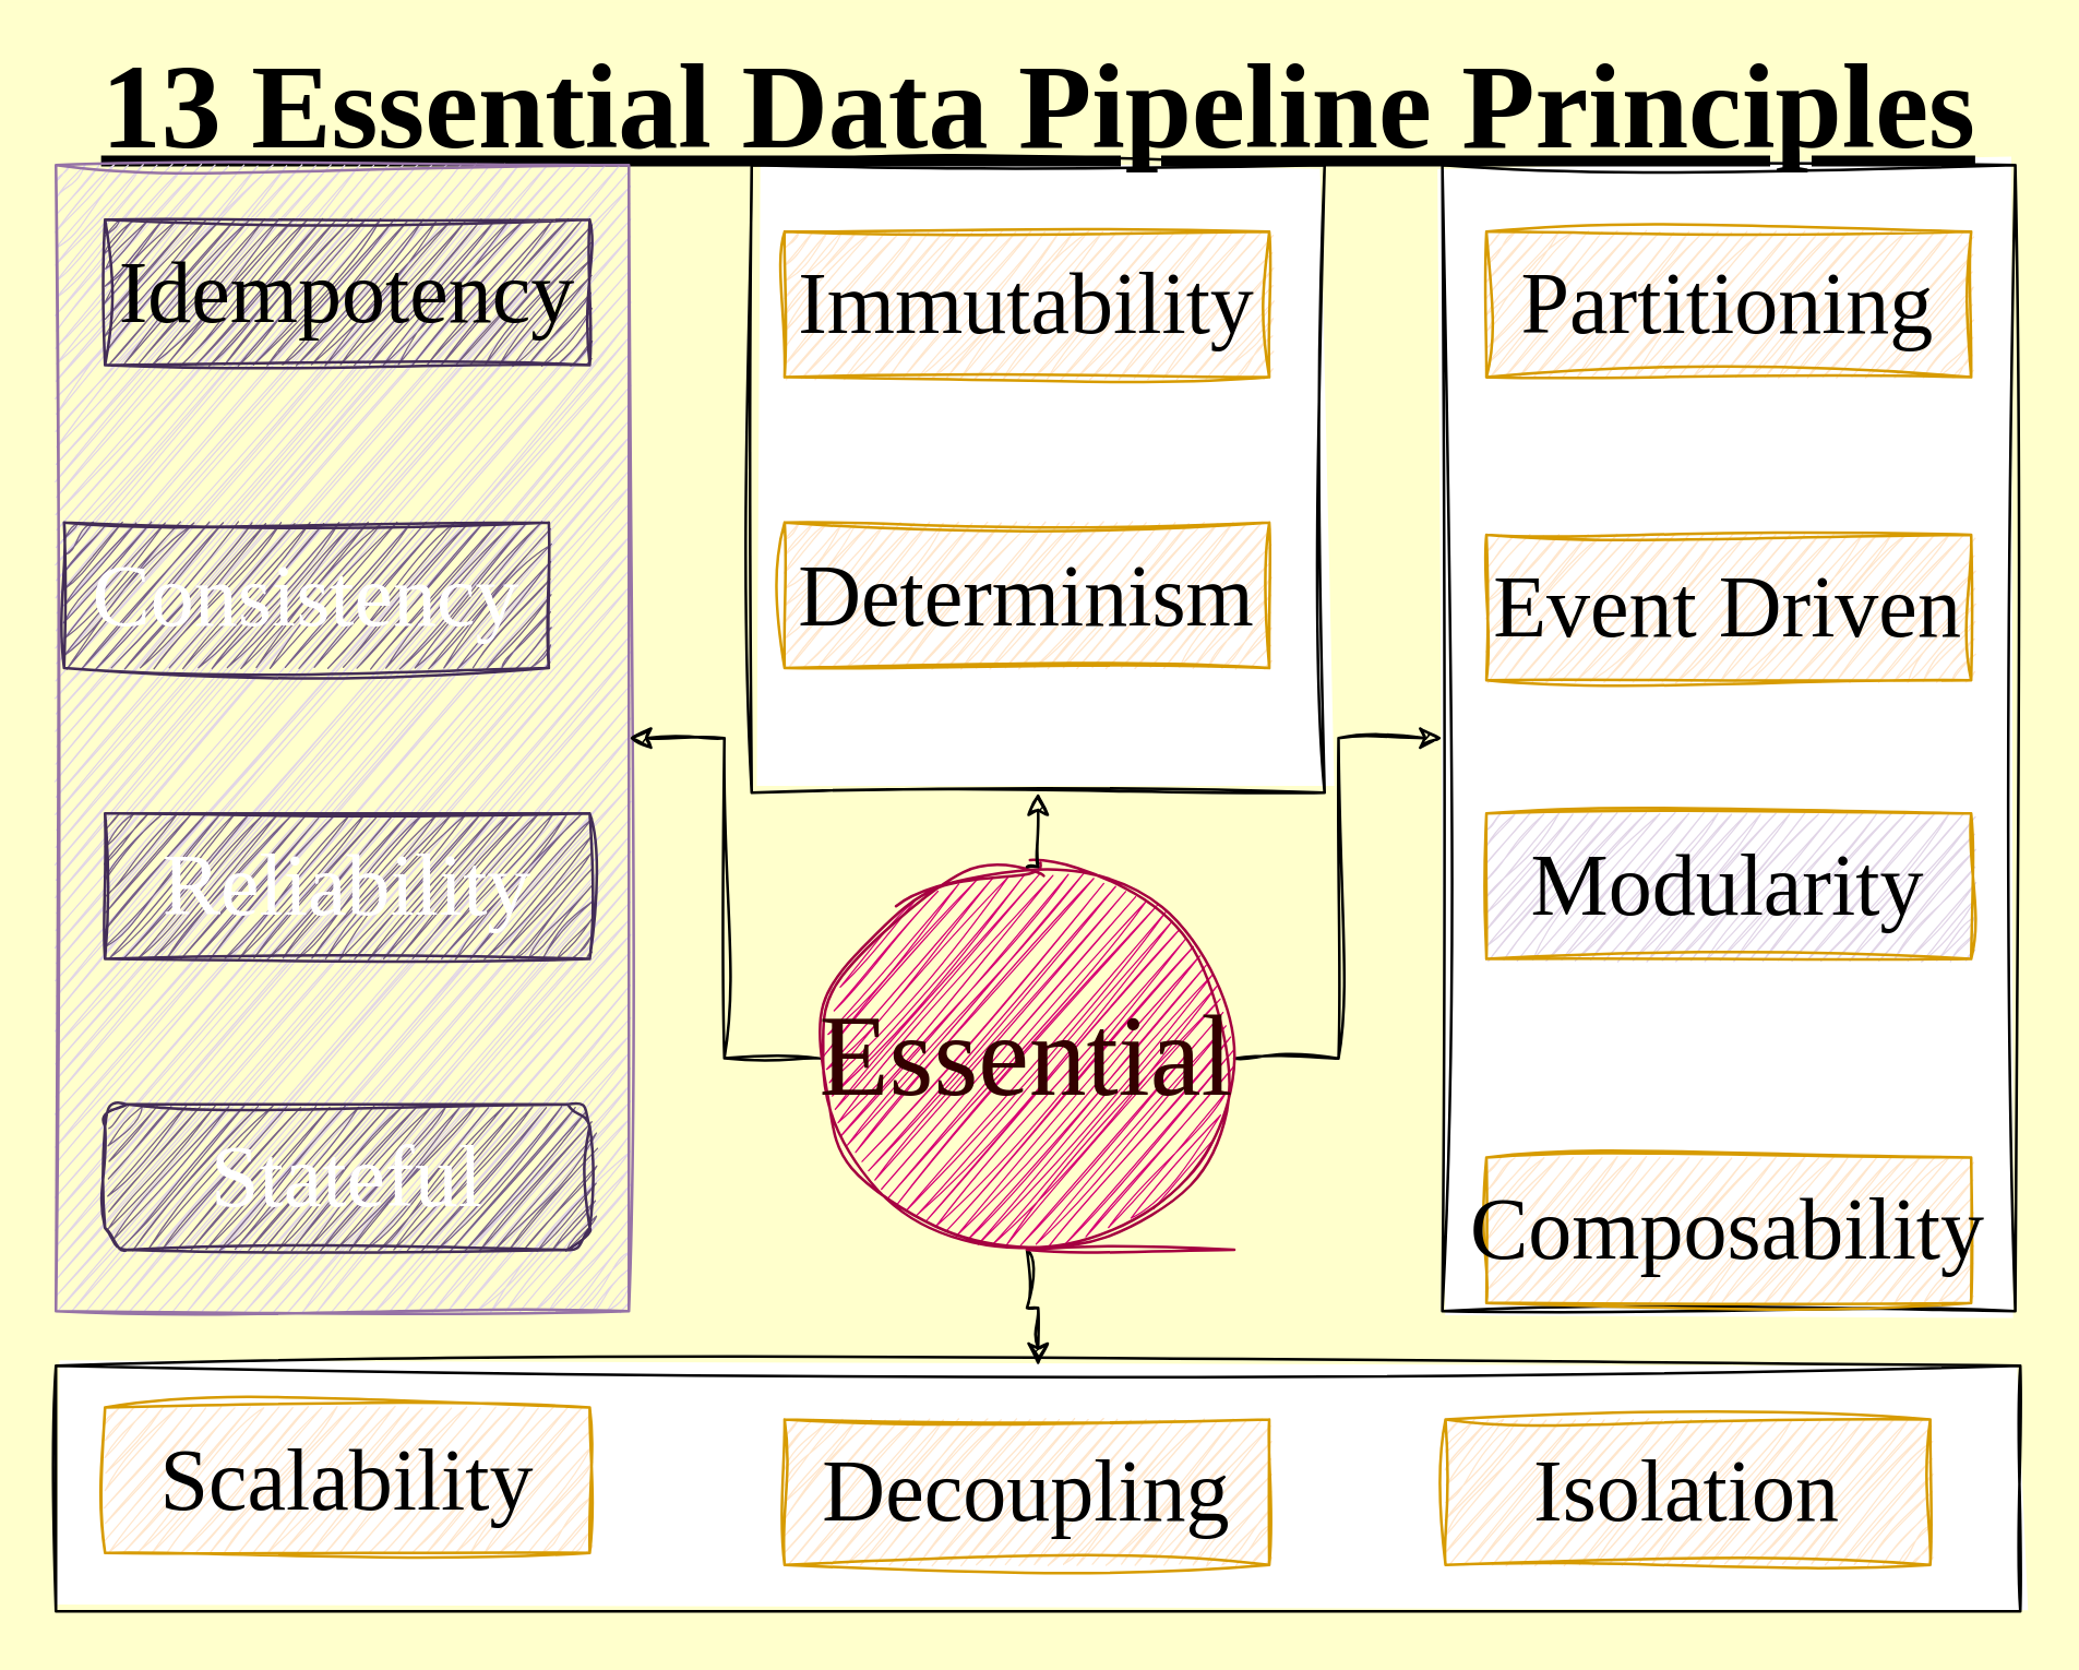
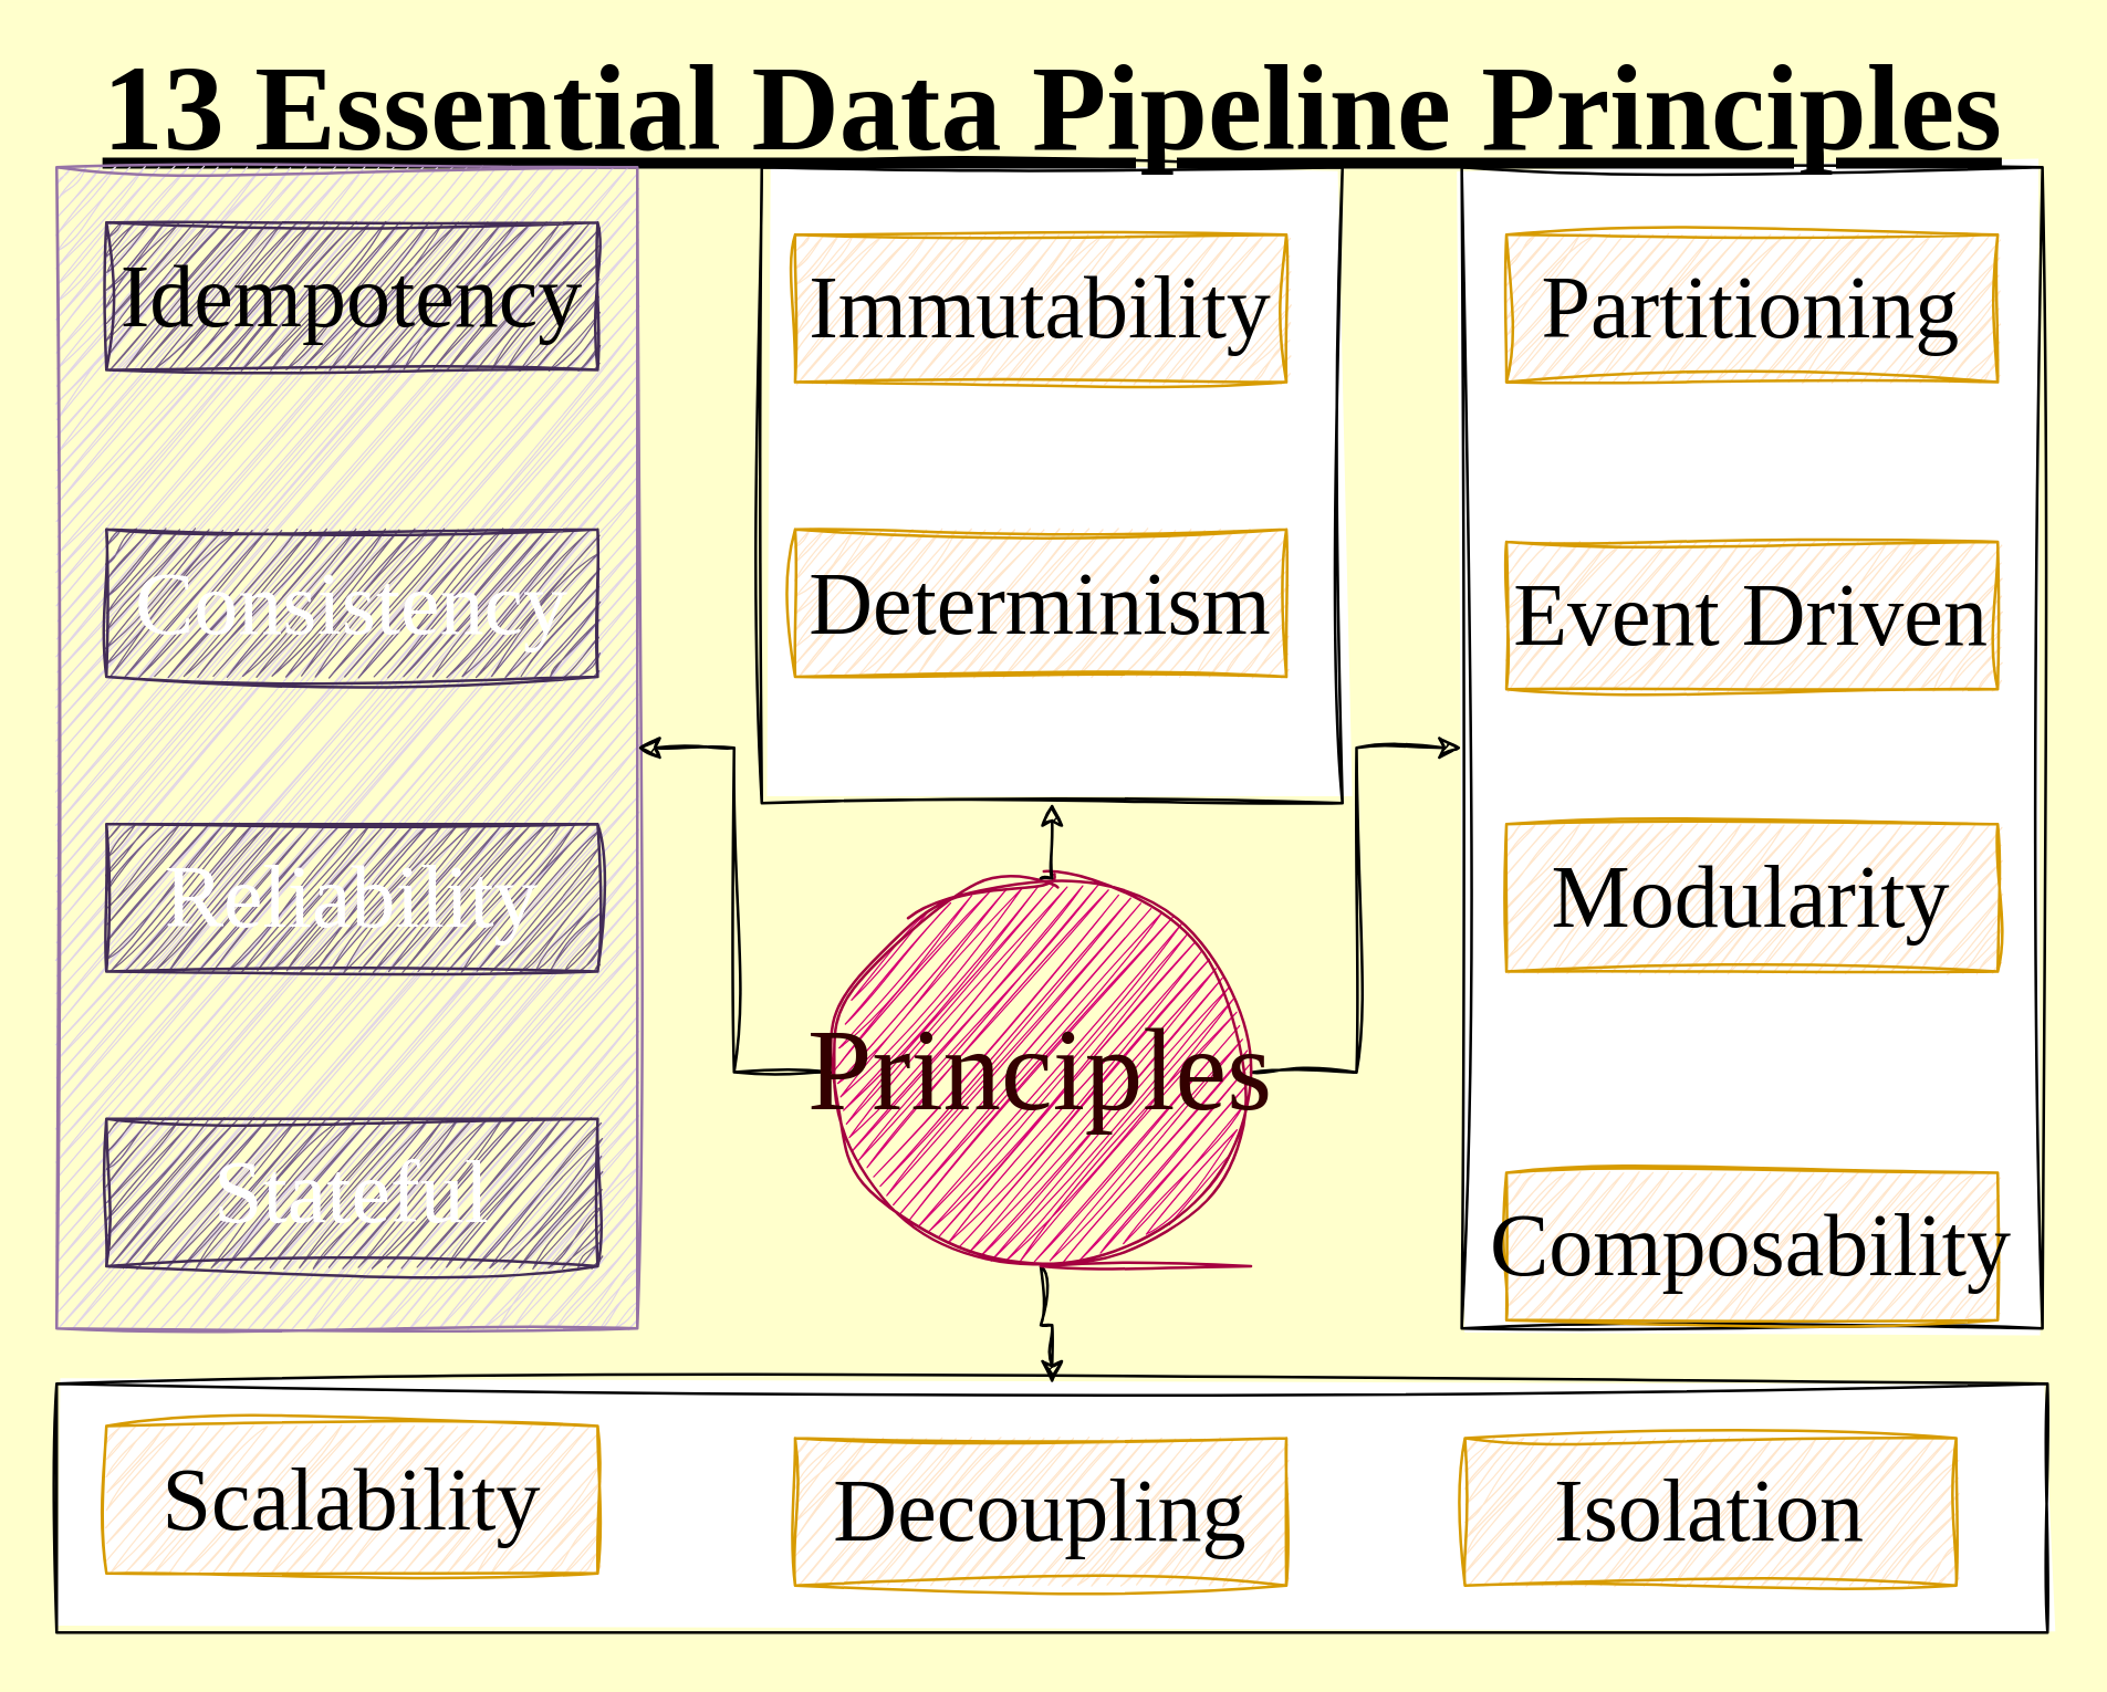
- <mxCell id="21" value="Consistency" style="rounded=0;whiteSpace=wrap;html=1;sketch=1;hachureGap=4;jiggle=2;curveFitting=1;fontFamily=Caveat;fontSource=https%3A%2F%2Ffonts.googleapis.com%2Fcss%3Ffamily%3DCaveat;fillColor=#76608a;strokeColor=#432D57;fontSize=32;fontStyle=0;fontColor=#ffffff;" parent="1" vertex="1"><mxGeometry x="23" y="191.036" width="177.657" height="53.297" as="geometry" /></mxCell>
+ <mxCell id="21" value="Consistency" style="rounded=0;whiteSpace=wrap;html=1;sketch=1;hachureGap=4;jiggle=2;curveFitting=1;fontFamily=Caveat;fontSource=https%3A%2F%2Ffonts.googleapis.com%2Fcss%3Ffamily%3DCaveat;fillColor=#76608a;strokeColor=#432D57;fontSize=32;fontStyle=0;fontColor=#ffffff;" parent="1" vertex="1"><mxGeometry x="38" y="191.036" width="177.657" height="53.297" as="geometry" /></mxCell>
- <mxCell id="14" value="Modularity" style="rounded=0;whiteSpace=wrap;html=1;sketch=1;hachureGap=4;jiggle=2;curveFitting=1;fontFamily=Caveat;fontSource=https%3A%2F%2Ffonts.googleapis.com%2Fcss%3Ffamily%3DCaveat;fillColor=#e1d5e7;strokeColor=#d79b00;fontSize=32;fontStyle=0;" parent="1" vertex="1"><mxGeometry x="544.323" y="297.631" width="177.657" height="53.297" as="geometry" /></mxCell>
+ <mxCell id="14" value="Modularity" style="rounded=0;whiteSpace=wrap;html=1;sketch=1;hachureGap=4;jiggle=2;curveFitting=1;fontFamily=Caveat;fontSource=https%3A%2F%2Ffonts.googleapis.com%2Fcss%3Ffamily%3DCaveat;fillColor=#ffe6cc;strokeColor=#d79b00;fontSize=32;fontStyle=0" parent="1" vertex="1"><mxGeometry x="544.323" y="297.631" width="177.657" height="53.297" as="geometry" /></mxCell>
- <mxCell id="10" value="&lt;font data-font-src=&quot;https://fonts.googleapis.com/css?family=Caveat&quot; style=&quot;font-size: 42px; color: rgb(51, 0, 0);&quot;&gt;Essential&lt;/font&gt;" style="shape=tapeData;whiteSpace=wrap;html=1;perimeter=ellipsePerimeter;sketch=1;curveFitting=1;jiggle=2;fontFamily=Caveat;fontSource=https%3A%2F%2Ffonts.googleapis.com%2Fcss%3Ffamily%3DCaveat;labelBackgroundColor=none;fillColor=#d80073;fontColor=#ffffff;strokeColor=#A50040;gradientColor=none;" parent="1" vertex="1"><mxGeometry x="299.876" y="317.173" width="152.048" height="140.35" as="geometry" /></mxCell>
+ <mxCell id="10" value="&lt;font data-font-src=&quot;https://fonts.googleapis.com/css?family=Caveat&quot; style=&quot;font-size: 42px; color: rgb(51, 0, 0);&quot;&gt;Principles&lt;/font&gt;" style="shape=tapeData;whiteSpace=wrap;html=1;perimeter=ellipsePerimeter;sketch=1;curveFitting=1;jiggle=2;fontFamily=Caveat;fontSource=https%3A%2F%2Ffonts.googleapis.com%2Fcss%3Ffamily%3DCaveat;labelBackgroundColor=none;fillColor=#d80073;fontColor=#ffffff;strokeColor=#A50040;gradientColor=none;" parent="1" vertex="1"><mxGeometry x="299.876" y="317.173" width="152.048" height="140.35" as="geometry" /></mxCell>
- <mxCell id="22" value="Stateful" style="whiteSpace=wrap;html=1;sketch=1;hachureGap=4;jiggle=2;curveFitting=1;fontFamily=Caveat;fontSource=https%3A%2F%2Ffonts.googleapis.com%2Fcss%3Ffamily%3DCaveat;fillColor=#76608a;strokeColor=#432D57;fontSize=32;fontStyle=0;fontColor=#ffffff;rounded=1;" parent="1" vertex="1"><mxGeometry x="38" y="404.225" width="177.657" height="53.297" as="geometry" /></mxCell>
+ <mxCell id="22" value="Stateful" style="rounded=0;whiteSpace=wrap;html=1;sketch=1;hachureGap=4;jiggle=2;curveFitting=1;fontFamily=Caveat;fontSource=https%3A%2F%2Ffonts.googleapis.com%2Fcss%3Ffamily%3DCaveat;fillColor=#76608a;strokeColor=#432D57;fontSize=32;fontStyle=0;fontColor=#ffffff;" parent="1" vertex="1"><mxGeometry x="38" y="404.225" width="177.657" height="53.297" as="geometry" /></mxCell>
